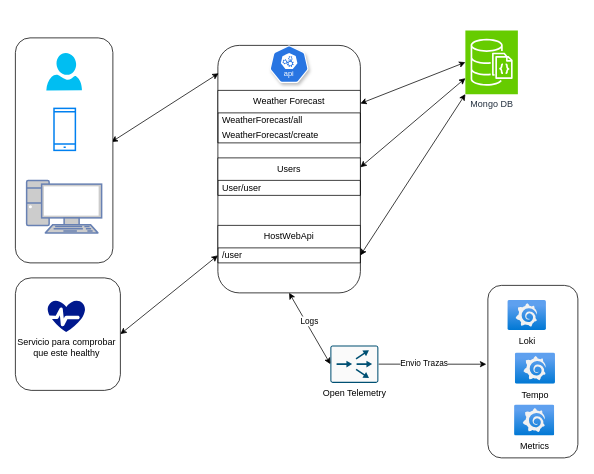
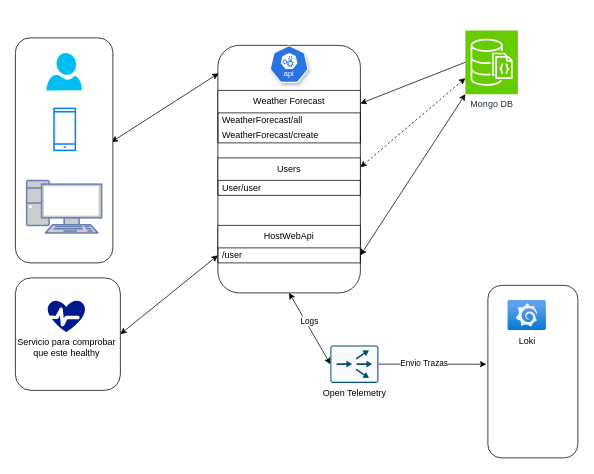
- <mxCell id="24" value="" style="endArrow=classic;startArrow=classic;html=1;rounded=0;elbow=vertical;entryX=0;entryY=0.5;entryDx=0;entryDy=0;entryPerimeter=0;exitX=1;exitY=0.25;exitDx=0;exitDy=0;" edge="1" parent="1" source="6" target="23"><mxGeometry width="50" height="50" relative="1" as="geometry"><mxPoint x="470" y="162" as="sourcePoint" /><mxPoint x="583" y="110" as="targetPoint" /></mxGeometry></mxCell>
+ <mxCell id="24" value="" style="endArrow=none;startArrow=classic;html=1;rounded=0;elbow=vertical;entryX=0;entryY=0.5;entryDx=0;entryDy=0;entryPerimeter=0;exitX=1;exitY=0.25;exitDx=0;exitDy=0;" edge="1" parent="1" source="6" target="23"><mxGeometry width="50" height="50" relative="1" as="geometry"><mxPoint x="470" y="162" as="sourcePoint" /><mxPoint x="583" y="110" as="targetPoint" /></mxGeometry></mxCell>
- <mxCell id="25" value="" style="endArrow=classic;startArrow=classic;html=1;rounded=0;elbow=vertical;entryX=0;entryY=0.75;entryDx=0;entryDy=0;entryPerimeter=0;exitX=1;exitY=0.25;exitDx=0;exitDy=0;" edge="1" parent="1" source="9" target="23"><mxGeometry width="50" height="50" relative="1" as="geometry"><mxPoint x="460" y="188" as="sourcePoint" /><mxPoint x="630" y="105" as="targetPoint" /></mxGeometry></mxCell>
+ <mxCell id="25" value="" style="endArrow=classic;startArrow=classic;html=1;rounded=0;elbow=vertical;entryX=0;entryY=0.75;entryDx=0;entryDy=0;entryPerimeter=0;exitX=1;exitY=0.25;exitDx=0;exitDy=0;dashed=1;" edge="1" parent="1" source="9" target="23"><mxGeometry width="50" height="50" relative="1" as="geometry"><mxPoint x="460" y="188" as="sourcePoint" /><mxPoint x="630" y="105" as="targetPoint" /></mxGeometry></mxCell>
- <mxCell id="29" value="Tempo" style="image;aspect=fixed;html=1;points=[];align=center;fontSize=12;image=img/lib/azure2/other/Grafana.svg;" vertex="1" parent="27"><mxGeometry x="36.44" y="90" width="53.56" height="41.58" as="geometry" /></mxCell>
- <mxCell id="31" value="Metrics" style="image;aspect=fixed;html=1;points=[];align=center;fontSize=12;image=img/lib/azure2/other/Grafana.svg;" vertex="1" parent="27"><mxGeometry x="35.42" y="159.21" width="53.56" height="41.58" as="geometry" /></mxCell>
